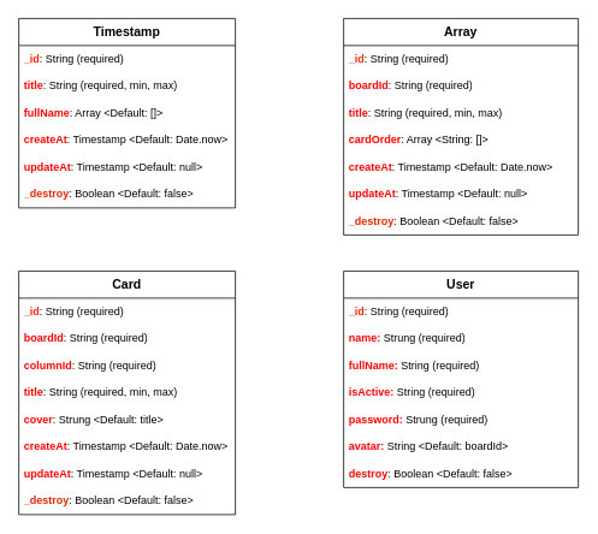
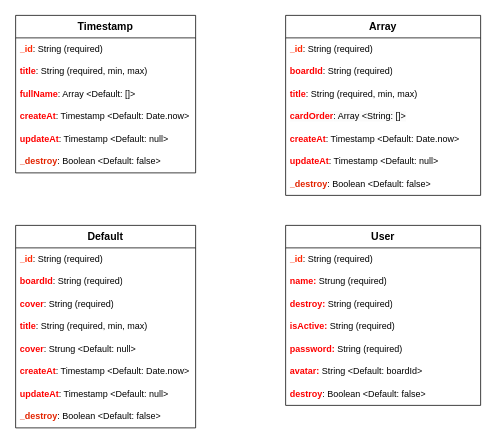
- <mxCell id="17" value="&lt;font style=&quot;font-size: 14px;&quot;&gt;&lt;b&gt;Card&lt;/b&gt;&lt;/font&gt;" style="swimlane;fontStyle=0;childLayout=stackLayout;horizontal=1;startSize=30;horizontalStack=0;resizeParent=1;resizeParentMax=0;resizeLast=0;collapsible=1;marginBottom=0;whiteSpace=wrap;html=1;" vertex="1" parent="1"><mxGeometry x="20" y="300" width="240" height="270" as="geometry" /></mxCell>
+ <mxCell id="17" value="&lt;font style=&quot;font-size: 14px;&quot;&gt;&lt;b&gt;Default&lt;/b&gt;&lt;/font&gt;" style="swimlane;fontStyle=0;childLayout=stackLayout;horizontal=1;startSize=30;horizontalStack=0;resizeParent=1;resizeParentMax=0;resizeLast=0;collapsible=1;marginBottom=0;whiteSpace=wrap;html=1;" vertex="1" parent="1"><mxGeometry x="20" y="300" width="240" height="270" as="geometry" /></mxCell>
- <mxCell id="20" value="&lt;b&gt;&lt;font color=&quot;#ff0000&quot;&gt;columnId&lt;/font&gt;&lt;/b&gt;: String (required)" style="text;strokeColor=none;fillColor=none;align=left;verticalAlign=middle;spacingLeft=4;spacingRight=4;overflow=hidden;points=[[0,0.5],[1,0.5]];portConstraint=eastwest;rotatable=0;whiteSpace=wrap;html=1;" vertex="1" parent="17"><mxGeometry y="90" width="240" height="30" as="geometry" /></mxCell>
+ <mxCell id="20" value="&lt;b&gt;&lt;font color=&quot;#ff0000&quot;&gt;cover&lt;/font&gt;&lt;/b&gt;: String (required)" style="text;strokeColor=none;fillColor=none;align=left;verticalAlign=middle;spacingLeft=4;spacingRight=4;overflow=hidden;points=[[0,0.5],[1,0.5]];portConstraint=eastwest;rotatable=0;whiteSpace=wrap;html=1;" vertex="1" parent="17"><mxGeometry y="90" width="240" height="30" as="geometry" /></mxCell>
- <mxCell id="29" value="&lt;b&gt;&lt;font color=&quot;#ff0000&quot;&gt;fullName:&amp;nbsp;&lt;/font&gt;&lt;/b&gt;String (required)" style="text;strokeColor=none;fillColor=none;align=left;verticalAlign=middle;spacingLeft=4;spacingRight=4;overflow=hidden;points=[[0,0.5],[1,0.5]];portConstraint=eastwest;rotatable=0;whiteSpace=wrap;html=1;" vertex="1" parent="26"><mxGeometry y="90" width="260" height="30" as="geometry" /></mxCell>
+ <mxCell id="29" value="&lt;b&gt;&lt;font color=&quot;#ff0000&quot;&gt;destroy:&amp;nbsp;&lt;/font&gt;&lt;/b&gt;String (required)" style="text;strokeColor=none;fillColor=none;align=left;verticalAlign=middle;spacingLeft=4;spacingRight=4;overflow=hidden;points=[[0,0.5],[1,0.5]];portConstraint=eastwest;rotatable=0;whiteSpace=wrap;html=1;" vertex="1" parent="26"><mxGeometry y="90" width="260" height="30" as="geometry" /></mxCell>
- <mxCell id="22" value="&lt;font color=&quot;#ff0000&quot;&gt;&lt;b&gt;cover&lt;/b&gt;&lt;/font&gt;: Strung &amp;lt;Default: title&amp;gt;" style="text;strokeColor=none;fillColor=none;align=left;verticalAlign=middle;spacingLeft=4;spacingRight=4;overflow=hidden;points=[[0,0.5],[1,0.5]];portConstraint=eastwest;rotatable=0;whiteSpace=wrap;html=1;" vertex="1" parent="17"><mxGeometry y="150" width="240" height="30" as="geometry" /></mxCell>
+ <mxCell id="22" value="&lt;font color=&quot;#ff0000&quot;&gt;&lt;b&gt;cover&lt;/b&gt;&lt;/font&gt;: Strung &amp;lt;Default: null&amp;gt;" style="text;strokeColor=none;fillColor=none;align=left;verticalAlign=middle;spacingLeft=4;spacingRight=4;overflow=hidden;points=[[0,0.5],[1,0.5]];portConstraint=eastwest;rotatable=0;whiteSpace=wrap;html=1;" vertex="1" parent="17"><mxGeometry y="150" width="240" height="30" as="geometry" /></mxCell>
- <mxCell id="31" value="&lt;b&gt;&lt;font color=&quot;#ff0000&quot;&gt;password:&amp;nbsp;&lt;/font&gt;&lt;/b&gt;Strung (required)" style="text;strokeColor=none;fillColor=none;align=left;verticalAlign=middle;spacingLeft=4;spacingRight=4;overflow=hidden;points=[[0,0.5],[1,0.5]];portConstraint=eastwest;rotatable=0;whiteSpace=wrap;html=1;" vertex="1" parent="26"><mxGeometry y="150" width="260" height="30" as="geometry" /></mxCell>
+ <mxCell id="31" value="&lt;b&gt;&lt;font color=&quot;#ff0000&quot;&gt;password:&amp;nbsp;&lt;/font&gt;&lt;/b&gt;String (required)" style="text;strokeColor=none;fillColor=none;align=left;verticalAlign=middle;spacingLeft=4;spacingRight=4;overflow=hidden;points=[[0,0.5],[1,0.5]];portConstraint=eastwest;rotatable=0;whiteSpace=wrap;html=1;" vertex="1" parent="26"><mxGeometry y="150" width="260" height="30" as="geometry" /></mxCell>
